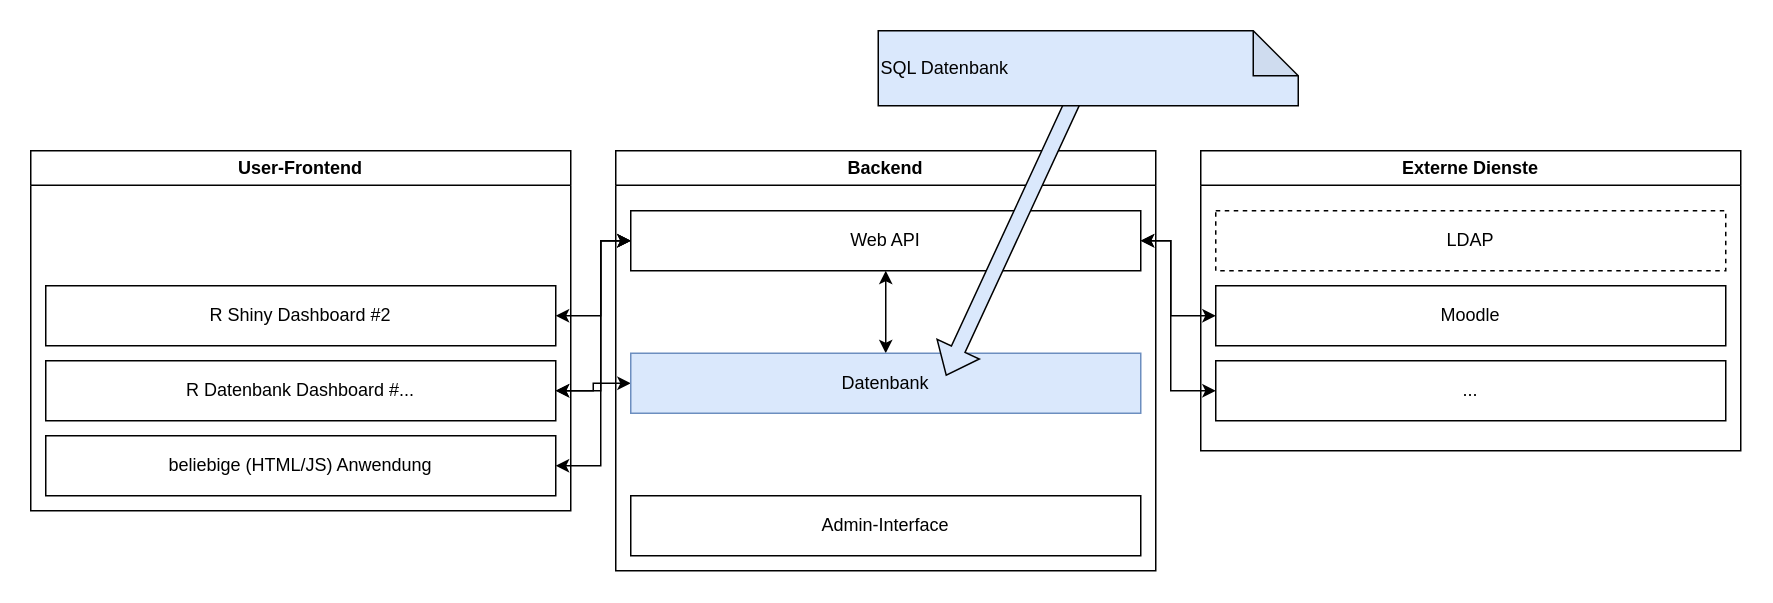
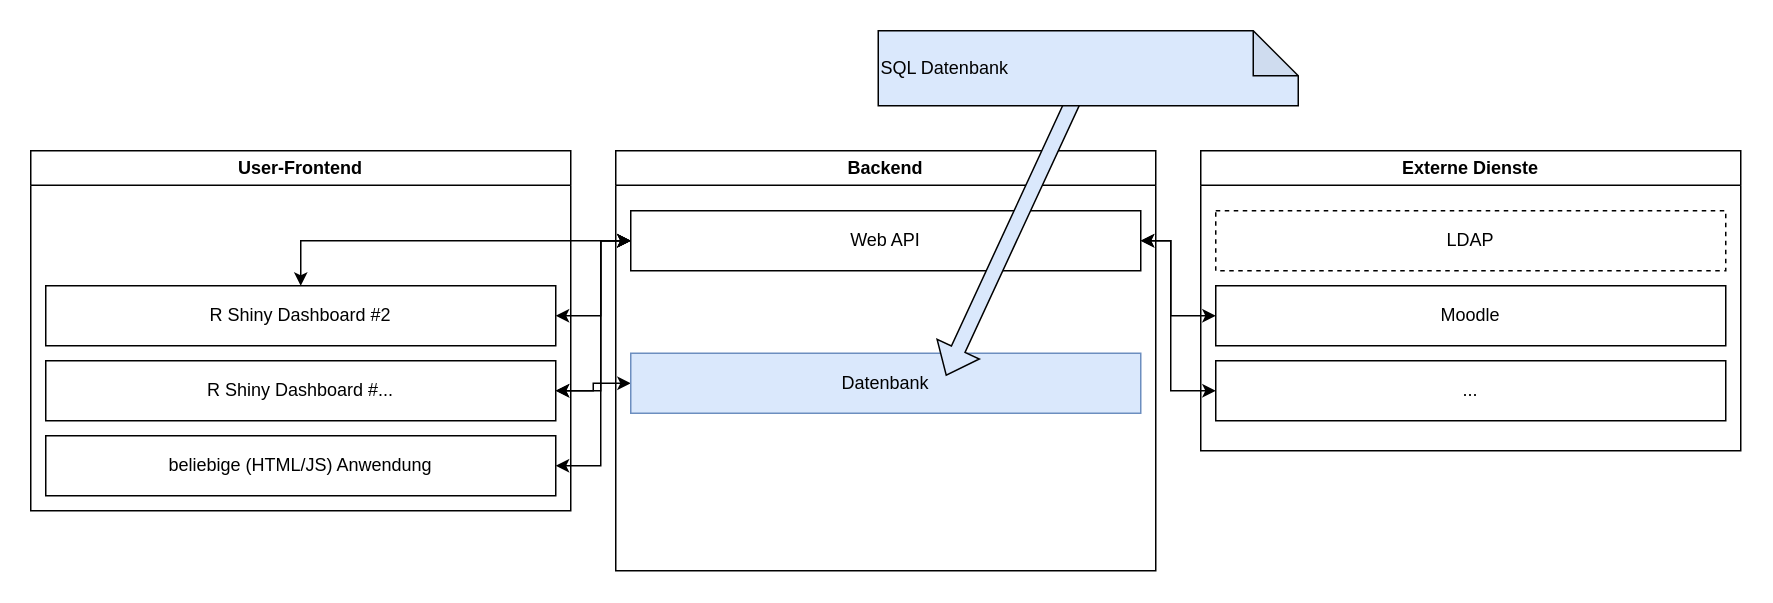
- <mxCell id="7" style="edgeStyle=orthogonalEdgeStyle;rounded=0;orthogonalLoop=1;jettySize=auto;html=1;startArrow=classic;startFill=1;" parent="6" source="8" target="10" edge="1"><mxGeometry relative="1" as="geometry" /></mxCell>
+ <mxCell id="7" style="edgeStyle=orthogonalEdgeStyle;rounded=0;orthogonalLoop=1;jettySize=auto;html=1;startArrow=classic;startFill=1;" parent="6" source="8" target="3" edge="1"><mxGeometry relative="1" as="geometry" /></mxCell>
- <mxCell id="4" value="R Datenbank Dashboard #..." style="rounded=0;whiteSpace=wrap;html=1;" parent="2" vertex="1"><mxGeometry x="10" y="140" width="340" height="40" as="geometry" /></mxCell>
+ <mxCell id="4" value="R Shiny Dashboard #..." style="rounded=0;whiteSpace=wrap;html=1;" parent="2" vertex="1"><mxGeometry x="10" y="140" width="340" height="40" as="geometry" /></mxCell>
- <mxCell id="11" value="Admin-Interface" style="rounded=0;whiteSpace=wrap;html=1;" parent="6" vertex="1"><mxGeometry x="10" y="230" width="340" height="40" as="geometry" /></mxCell>
